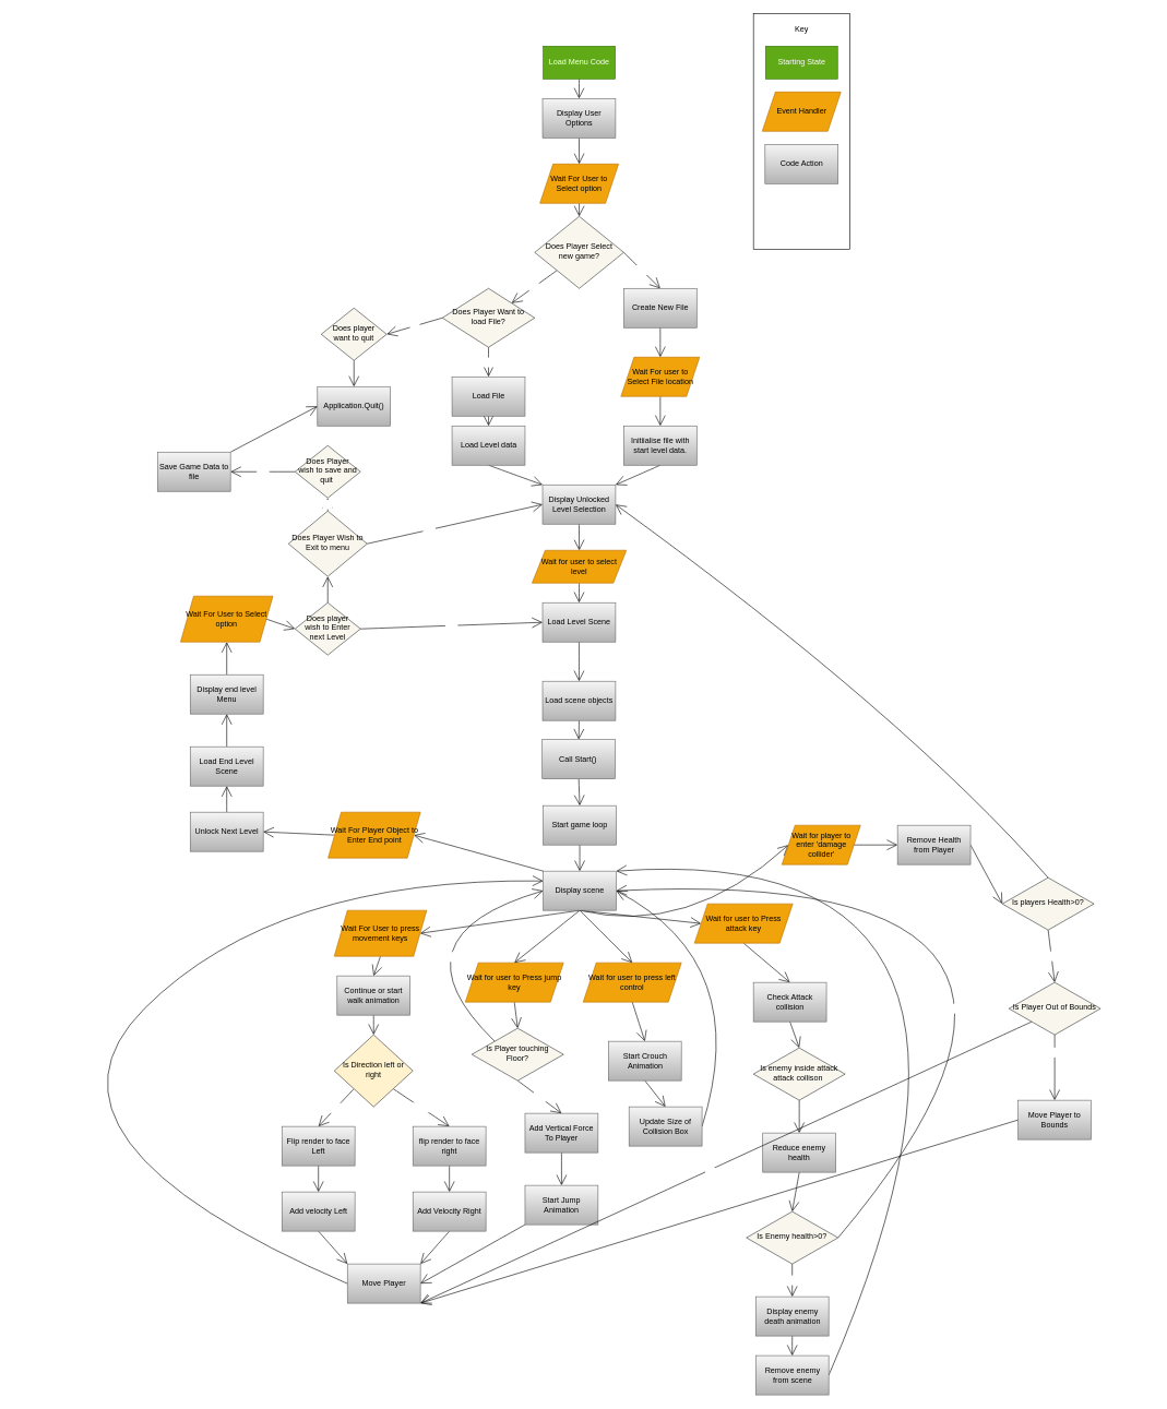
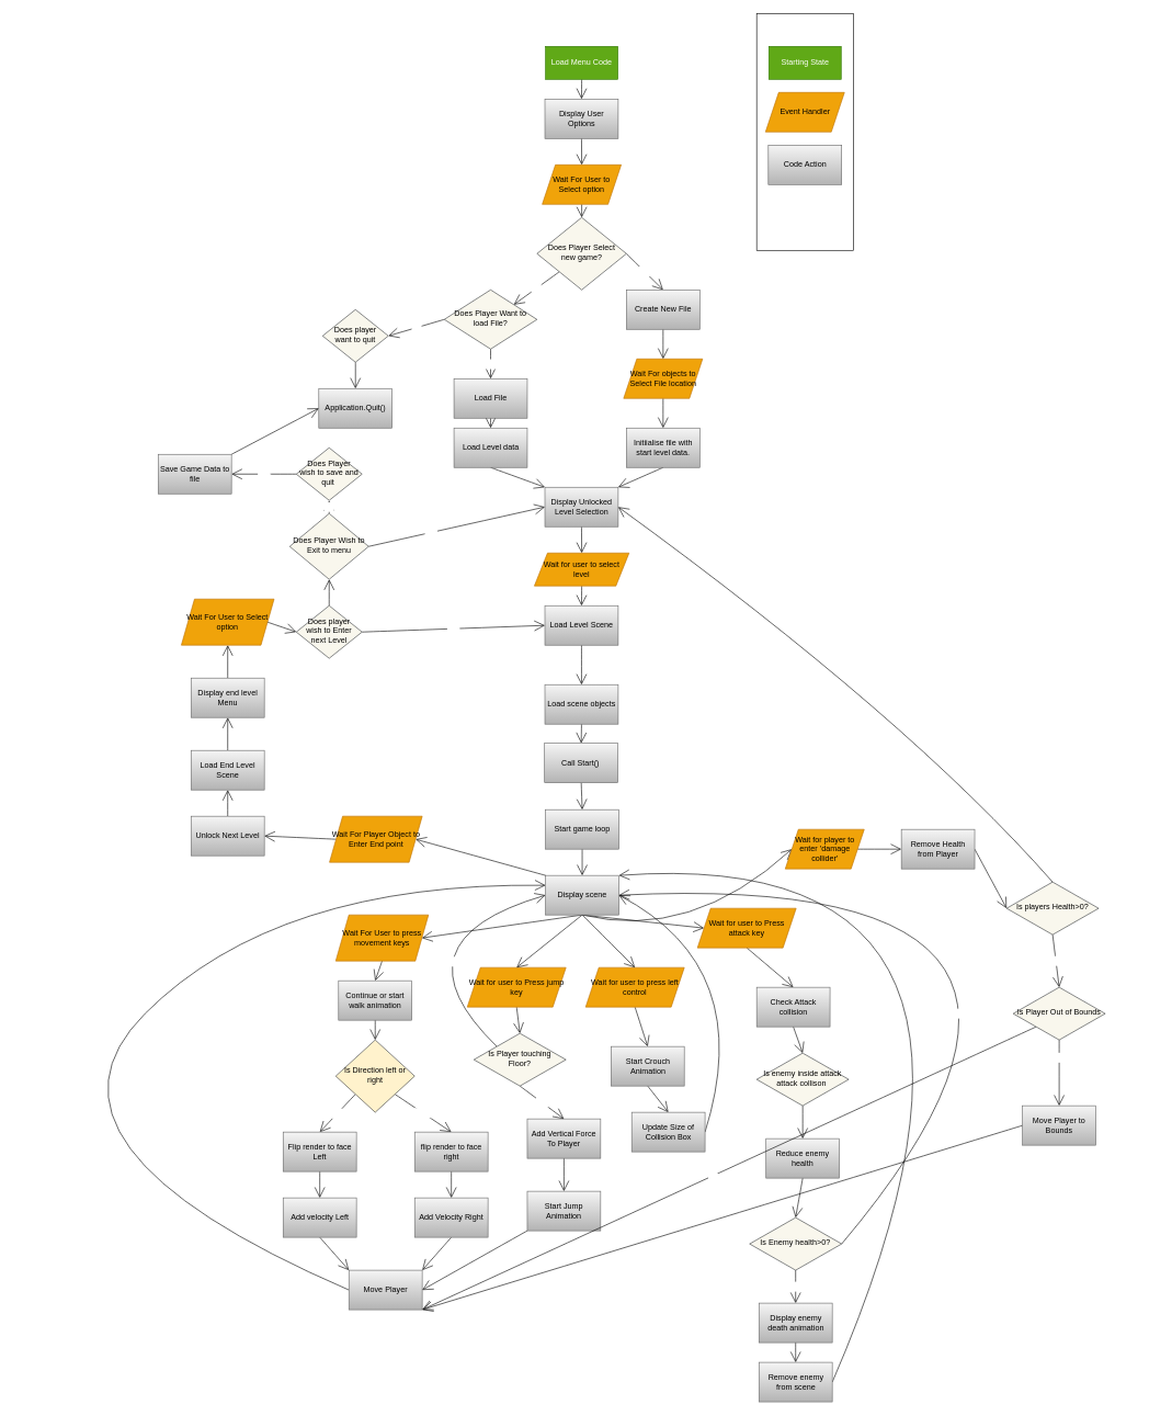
- <mxCell id="5" value="Key" style="text;strokeColor=none;fillColor=none;html=1;align=center;verticalAlign=middle;whiteSpace=wrap;rounded=0;hachureGap=4;" vertex="1" parent="1"><mxGeometry x="1193.5" y="30" width="60" height="30" as="geometry" /></mxCell>
- <mxCell id="29" value="Wait For user to Select File location" style="shape=parallelogram;perimeter=parallelogramPerimeter;whiteSpace=wrap;html=1;fixedSize=1;hachureGap=4;fillColor=#f0a30a;fontColor=#000000;strokeColor=#BD7000;" vertex="1" parent="1"><mxGeometry x="947.75" y="545" width="120" height="60" as="geometry" /></mxCell>
+ <mxCell id="29" value="Wait For objects to Select File location" style="shape=parallelogram;perimeter=parallelogramPerimeter;whiteSpace=wrap;html=1;fixedSize=1;hachureGap=4;fillColor=#f0a30a;fontColor=#000000;strokeColor=#BD7000;" vertex="1" parent="1"><mxGeometry x="947.75" y="545" width="120" height="60" as="geometry" /></mxCell>
